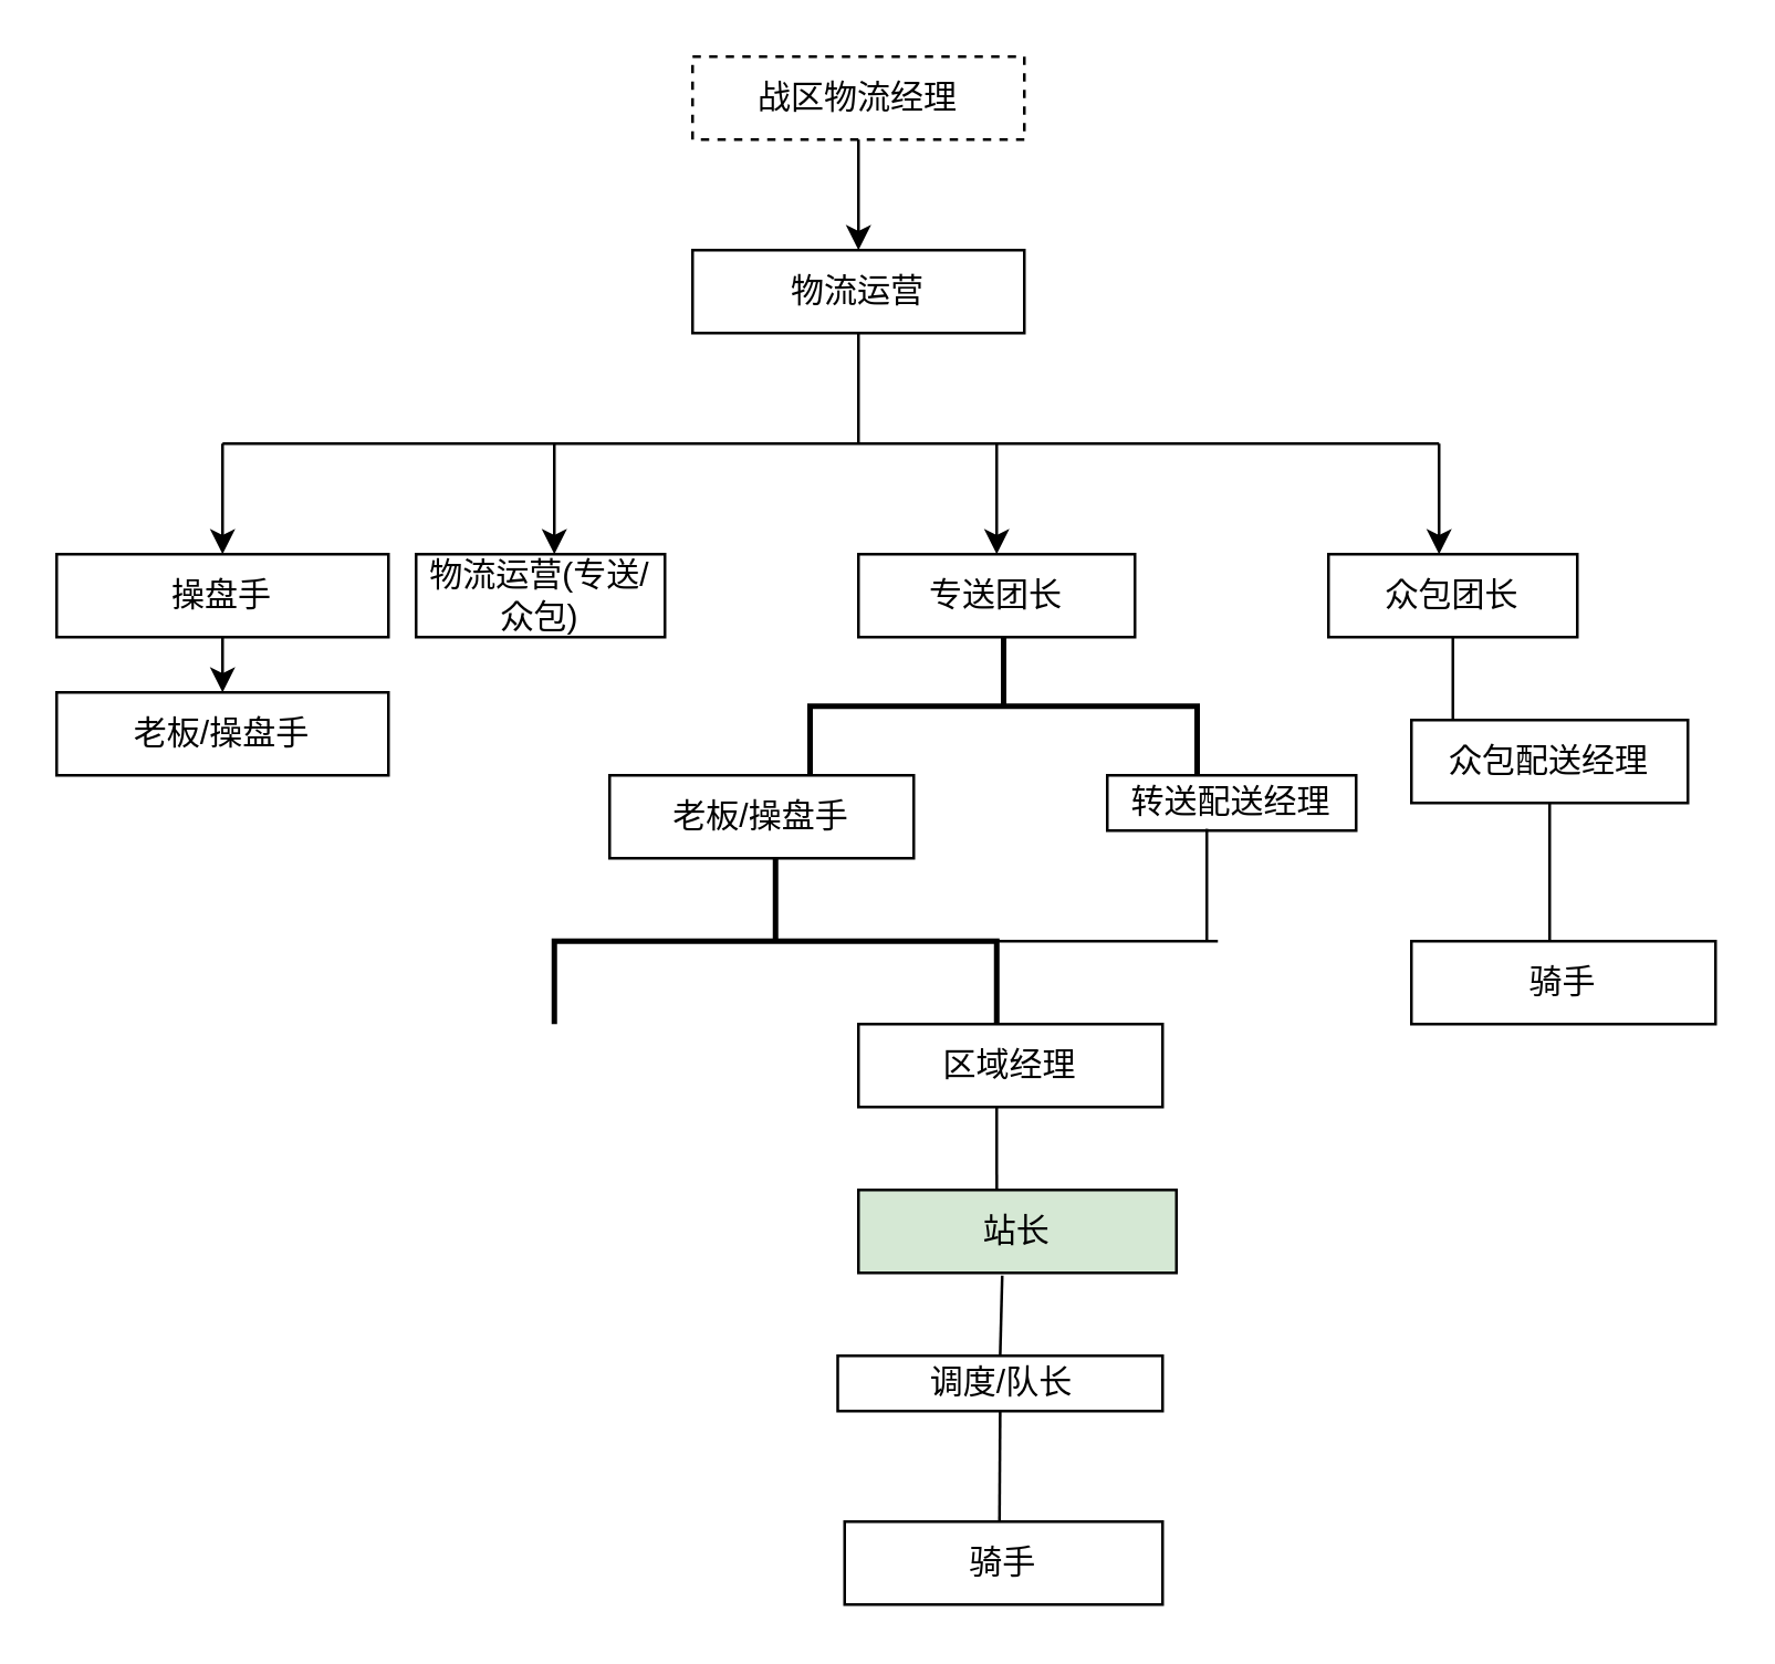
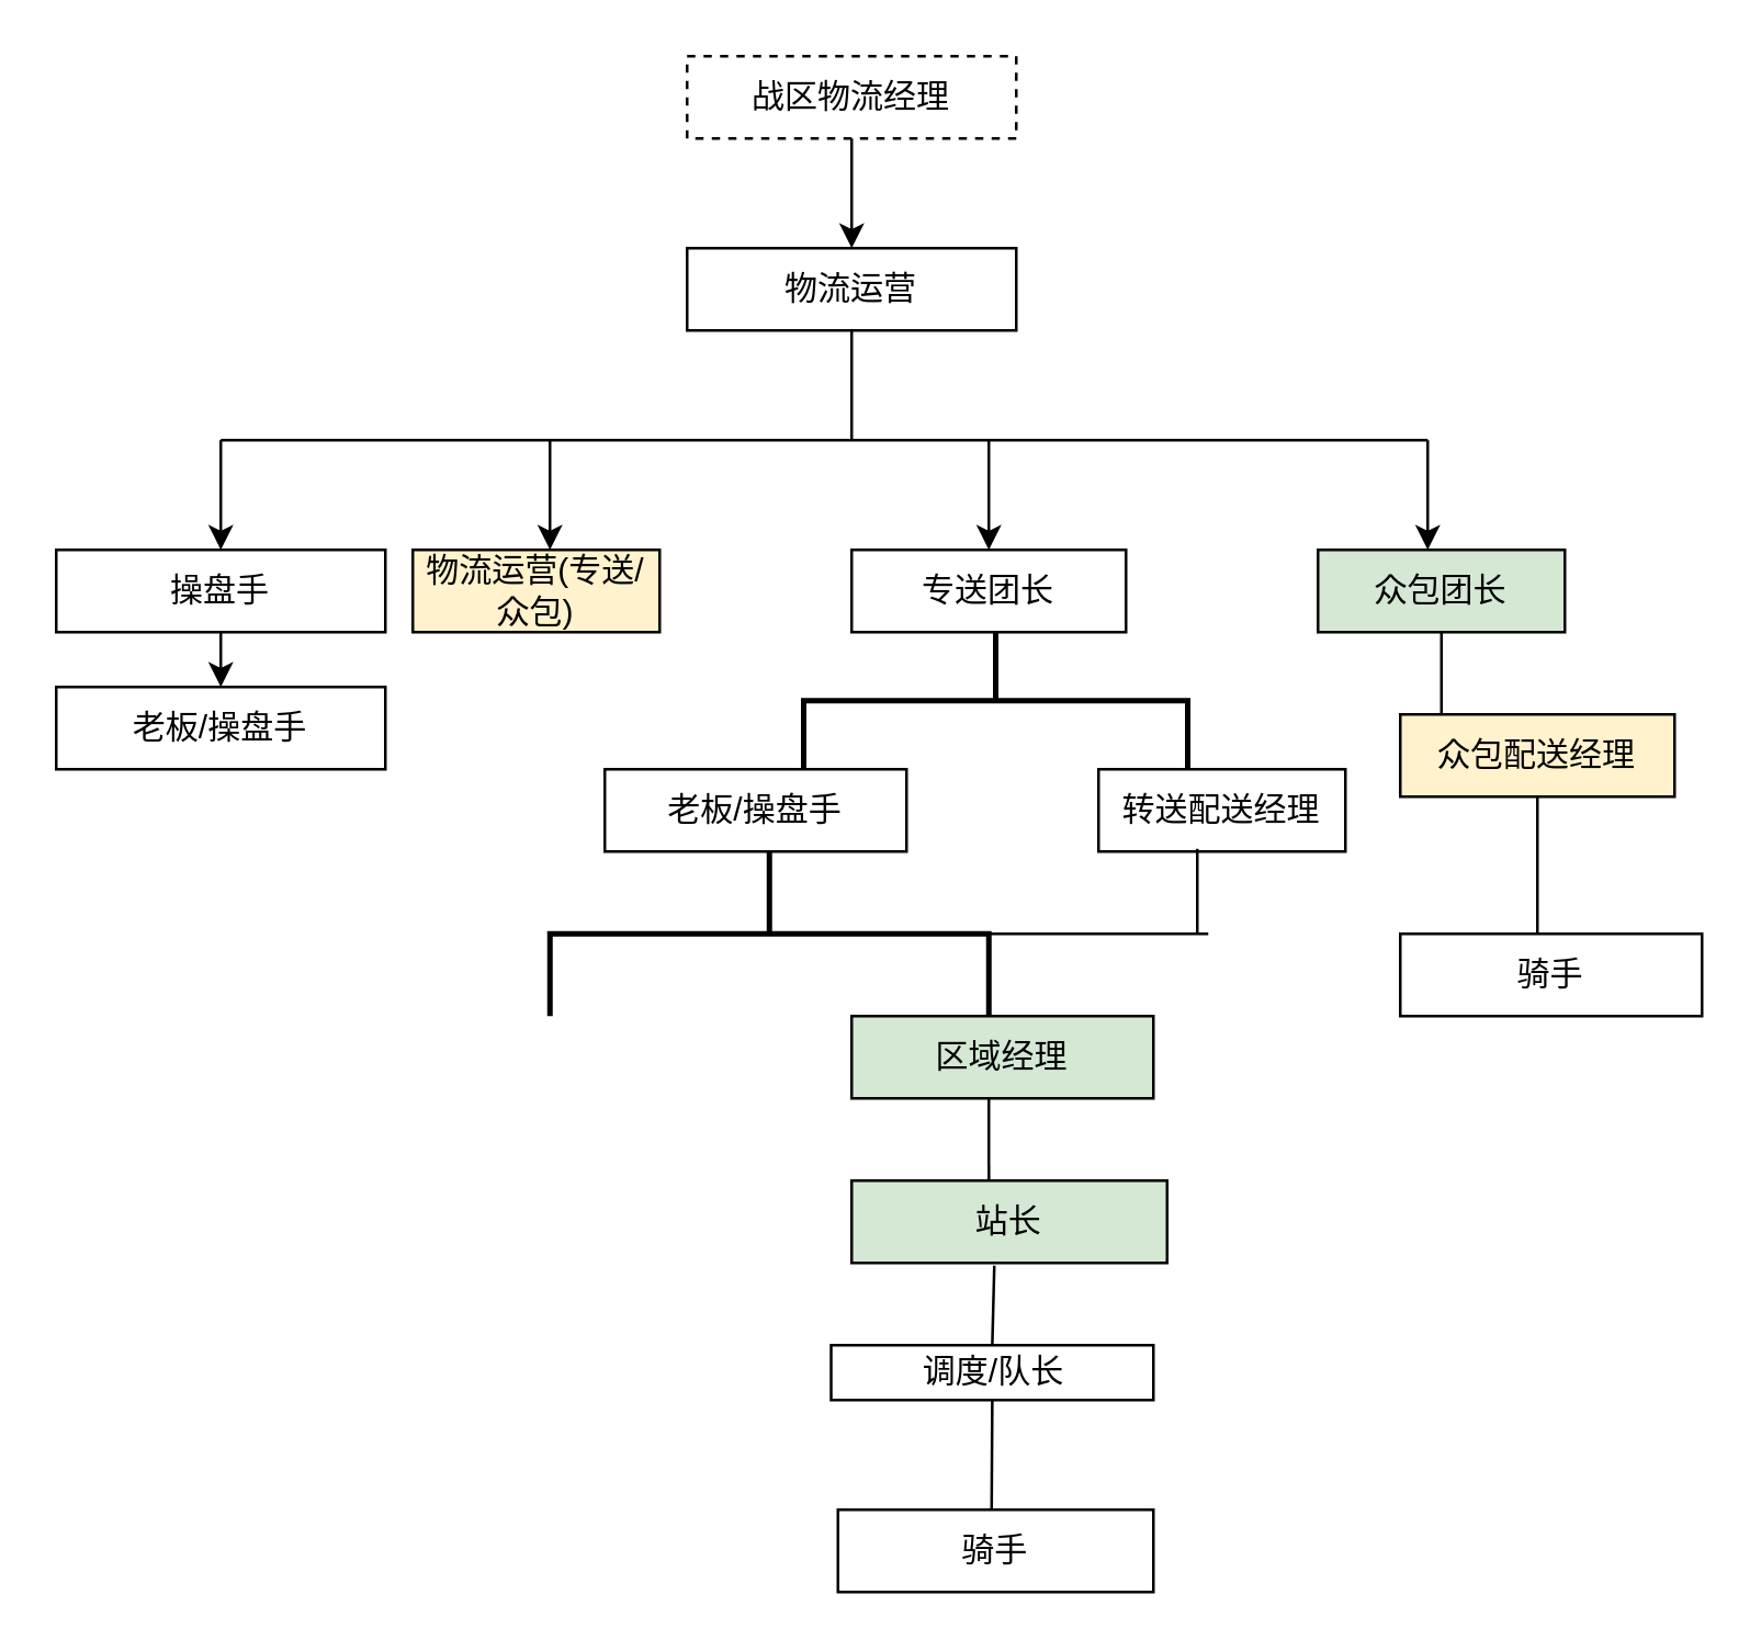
- <mxCell id="14" value="物流运营(专送/众包)" style="rounded=0;whiteSpace=wrap;html=1;" vertex="1" parent="1"><mxGeometry x="150" y="200" width="90" height="30" as="geometry" /></mxCell>
+ <mxCell id="14" value="物流运营(专送/众包)" style="rounded=0;whiteSpace=wrap;html=1;fillColor=#fff2cc;" vertex="1" parent="1"><mxGeometry x="150" y="200" width="90" height="30" as="geometry" /></mxCell>
- <mxCell id="29" value="众包团长" style="rounded=0;whiteSpace=wrap;html=1;" vertex="1" parent="1"><mxGeometry x="480" y="200" width="90" height="30" as="geometry" /></mxCell>
+ <mxCell id="29" value="众包团长" style="rounded=0;whiteSpace=wrap;html=1;fillColor=#d5e8d4;" vertex="1" parent="1"><mxGeometry x="480" y="200" width="90" height="30" as="geometry" /></mxCell>
- <mxCell id="31" value="众包配送经理" style="rounded=0;whiteSpace=wrap;html=1;" vertex="1" parent="1"><mxGeometry x="510" y="260" width="100" height="30" as="geometry" /></mxCell>
+ <mxCell id="31" value="众包配送经理" style="rounded=0;whiteSpace=wrap;html=1;fillColor=#fff2cc;" vertex="1" parent="1"><mxGeometry x="510" y="260" width="100" height="30" as="geometry" /></mxCell>
- <mxCell id="17" value="转送配送经理" style="rounded=0;whiteSpace=wrap;html=1;" vertex="1" parent="1"><mxGeometry x="400" y="280" width="90" height="20" as="geometry" /></mxCell>
+ <mxCell id="17" value="转送配送经理" style="rounded=0;whiteSpace=wrap;html=1;" vertex="1" parent="1"><mxGeometry x="400" y="280" width="90" height="30" as="geometry" /></mxCell>
- <mxCell id="22" value="区域经理" style="rounded=0;whiteSpace=wrap;html=1;" vertex="1" parent="1"><mxGeometry x="310" y="370" width="110" height="30" as="geometry" /></mxCell>
+ <mxCell id="22" value="区域经理" style="rounded=0;whiteSpace=wrap;html=1;fillColor=#d5e8d4;" vertex="1" parent="1"><mxGeometry x="310" y="370" width="110" height="30" as="geometry" /></mxCell>
